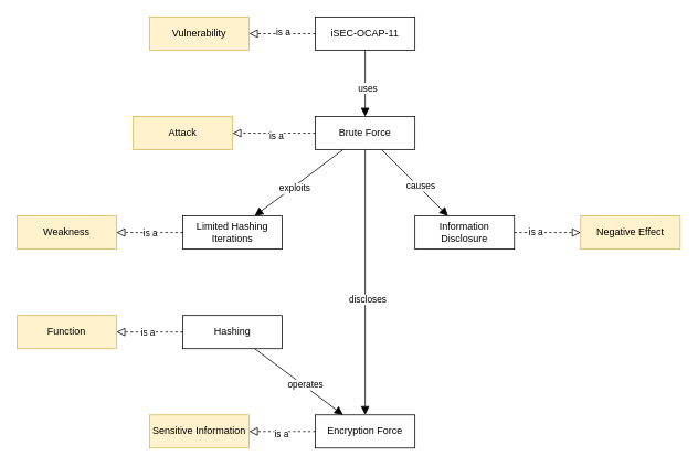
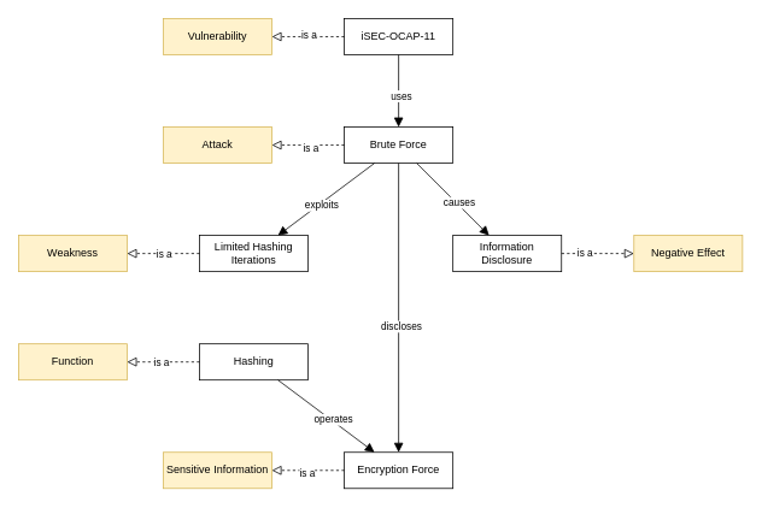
- <mxCell id="8" value="Attack" style="rounded=0;whiteSpace=wrap;html=1;fillColor=#fff2cc;strokeColor=#d6b656;" vertex="1" parent="1"><mxGeometry x="160" y="140" width="120" height="40" as="geometry" /></mxCell>
+ <mxCell id="8" value="Attack" style="rounded=0;whiteSpace=wrap;html=1;fillColor=#fff2cc;strokeColor=#d6b656;" vertex="1" parent="1"><mxGeometry x="180" y="140" width="120" height="40" as="geometry" /></mxCell>
